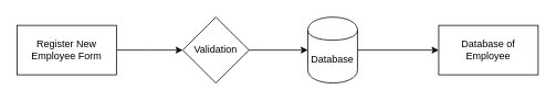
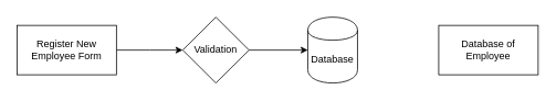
- <mxCell id="6" style="edgeStyle=orthogonalEdgeStyle;rounded=0;orthogonalLoop=1;jettySize=auto;html=1;exitX=1;exitY=0.5;exitDx=0;exitDy=0;entryX=0;entryY=0.5;entryDx=0;entryDy=0;" parent="1" source="7" target="8" edge="1"><mxGeometry relative="1" as="geometry" /></mxCell>
